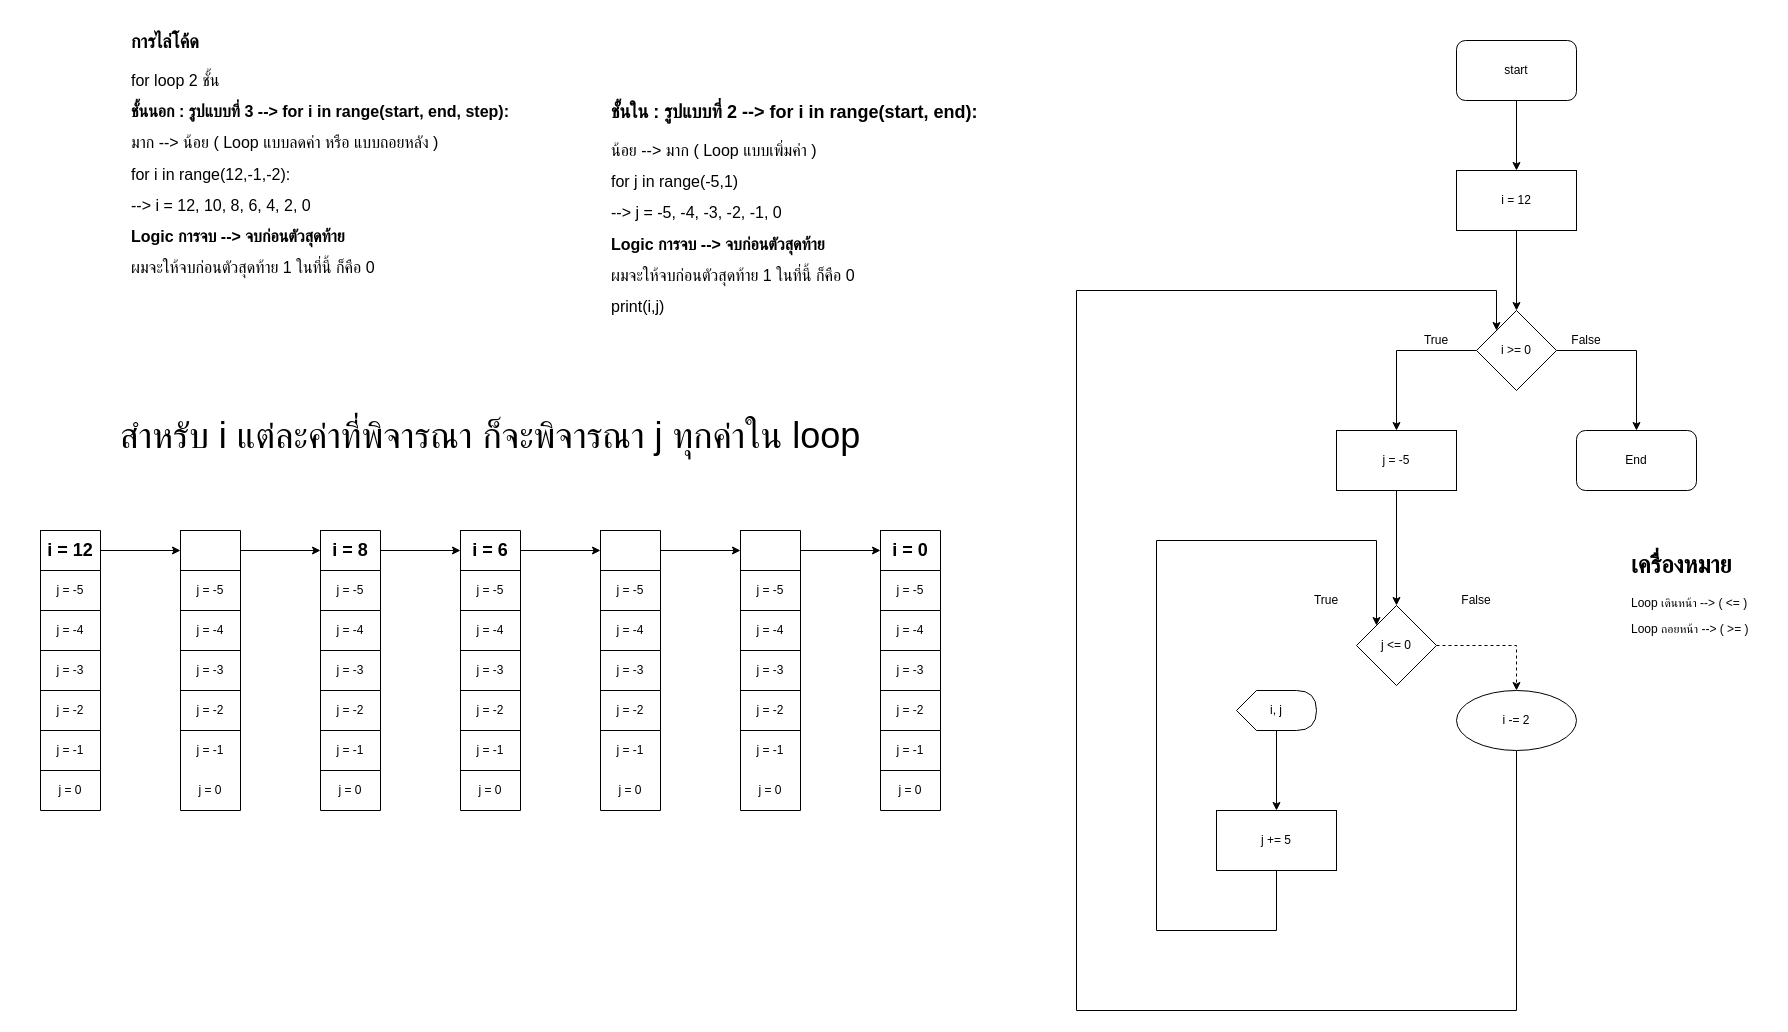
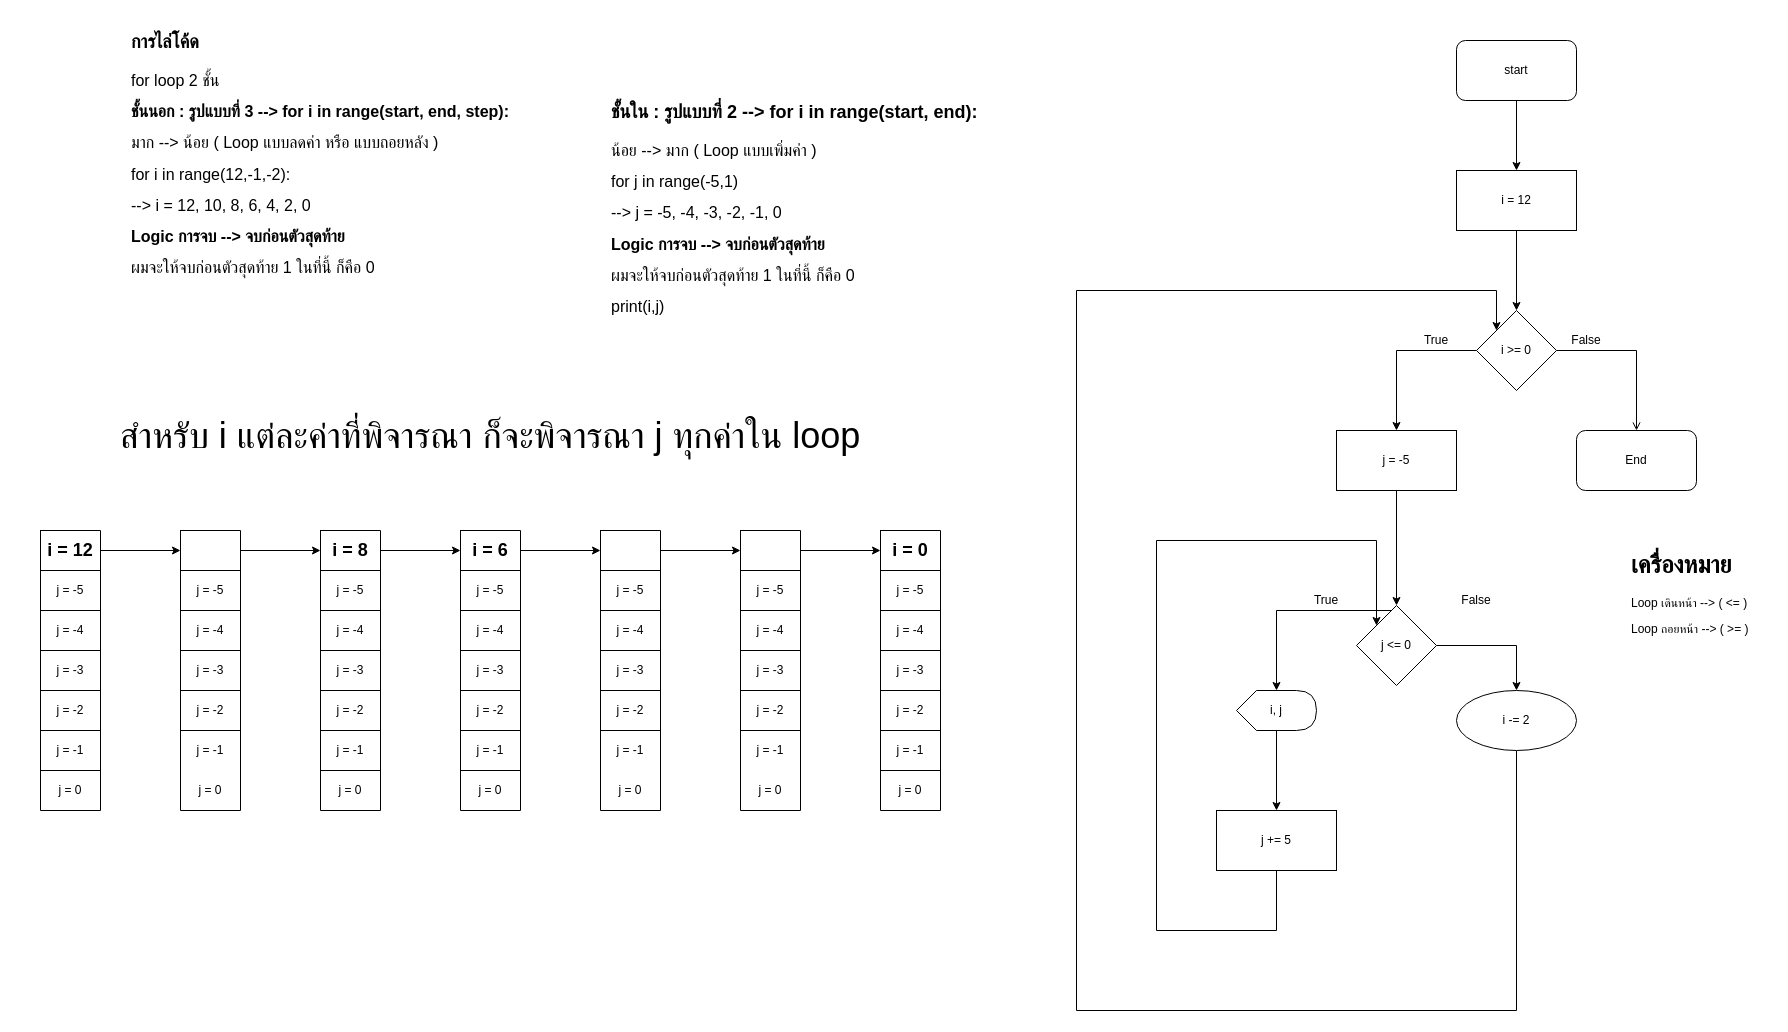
- <mxCell id="116" style="edgeStyle=orthogonalEdgeStyle;rounded=0;orthogonalLoop=1;jettySize=auto;html=1;" parent="1" source="117" target="132" edge="1"><mxGeometry relative="1" as="geometry" /></mxCell>
+ <mxCell id="116" style="edgeStyle=orthogonalEdgeStyle;rounded=0;orthogonalLoop=1;jettySize=auto;html=1;endArrow=open;" parent="1" source="117" target="132" edge="1"><mxGeometry relative="1" as="geometry" /></mxCell>
+ <mxCell id="121" style="edgeStyle=orthogonalEdgeStyle;rounded=0;orthogonalLoop=1;jettySize=auto;html=1;" parent="1" source="123" target="125" edge="1"><mxGeometry relative="1" as="geometry"><Array as="points"><mxPoint x="1276" y="610" /></Array></mxGeometry></mxCell>
- <mxCell id="122" style="edgeStyle=orthogonalEdgeStyle;rounded=0;orthogonalLoop=1;jettySize=auto;html=1;entryX=0.5;entryY=0;entryDx=0;entryDy=0;dashed=1;" parent="1" source="123" target="130" edge="1"><mxGeometry relative="1" as="geometry" /></mxCell>
+ <mxCell id="122" style="edgeStyle=orthogonalEdgeStyle;rounded=0;orthogonalLoop=1;jettySize=auto;html=1;entryX=0.5;entryY=0;entryDx=0;entryDy=0;" parent="1" source="123" target="130" edge="1"><mxGeometry relative="1" as="geometry" /></mxCell>
